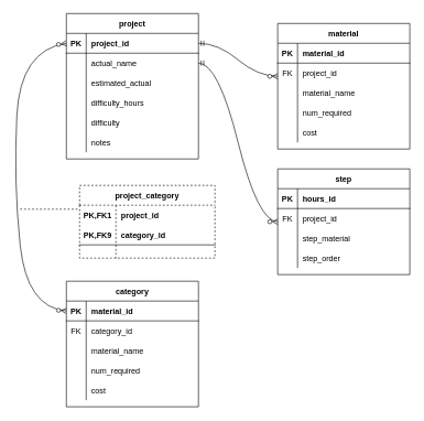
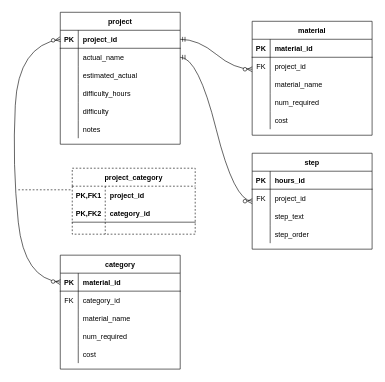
- <mxCell id="71" value="PK,FK9" style="shape=partialRectangle;connectable=0;fillColor=none;top=0;left=0;bottom=0;right=0;fontStyle=1;overflow=hidden;" parent="70" vertex="1"><mxGeometry width="55" height="30" as="geometry"><mxRectangle width="55" height="30" as="alternateBounds" /></mxGeometry></mxCell>
+ <mxCell id="71" value="PK,FK2" style="shape=partialRectangle;connectable=0;fillColor=none;top=0;left=0;bottom=0;right=0;fontStyle=1;overflow=hidden;" parent="70" vertex="1"><mxGeometry width="55" height="30" as="geometry"><mxRectangle width="55" height="30" as="alternateBounds" /></mxGeometry></mxCell>
- <mxCell id="46" value="step_material" style="shape=partialRectangle;connectable=0;fillColor=none;top=0;left=0;bottom=0;right=0;align=left;spacingLeft=6;overflow=hidden;" parent="44" vertex="1"><mxGeometry x="30" width="170" height="30" as="geometry"><mxRectangle width="170" height="30" as="alternateBounds" /></mxGeometry></mxCell>
+ <mxCell id="46" value="step_text" style="shape=partialRectangle;connectable=0;fillColor=none;top=0;left=0;bottom=0;right=0;align=left;spacingLeft=6;overflow=hidden;" parent="44" vertex="1"><mxGeometry x="30" width="170" height="30" as="geometry"><mxRectangle width="170" height="30" as="alternateBounds" /></mxGeometry></mxCell>
